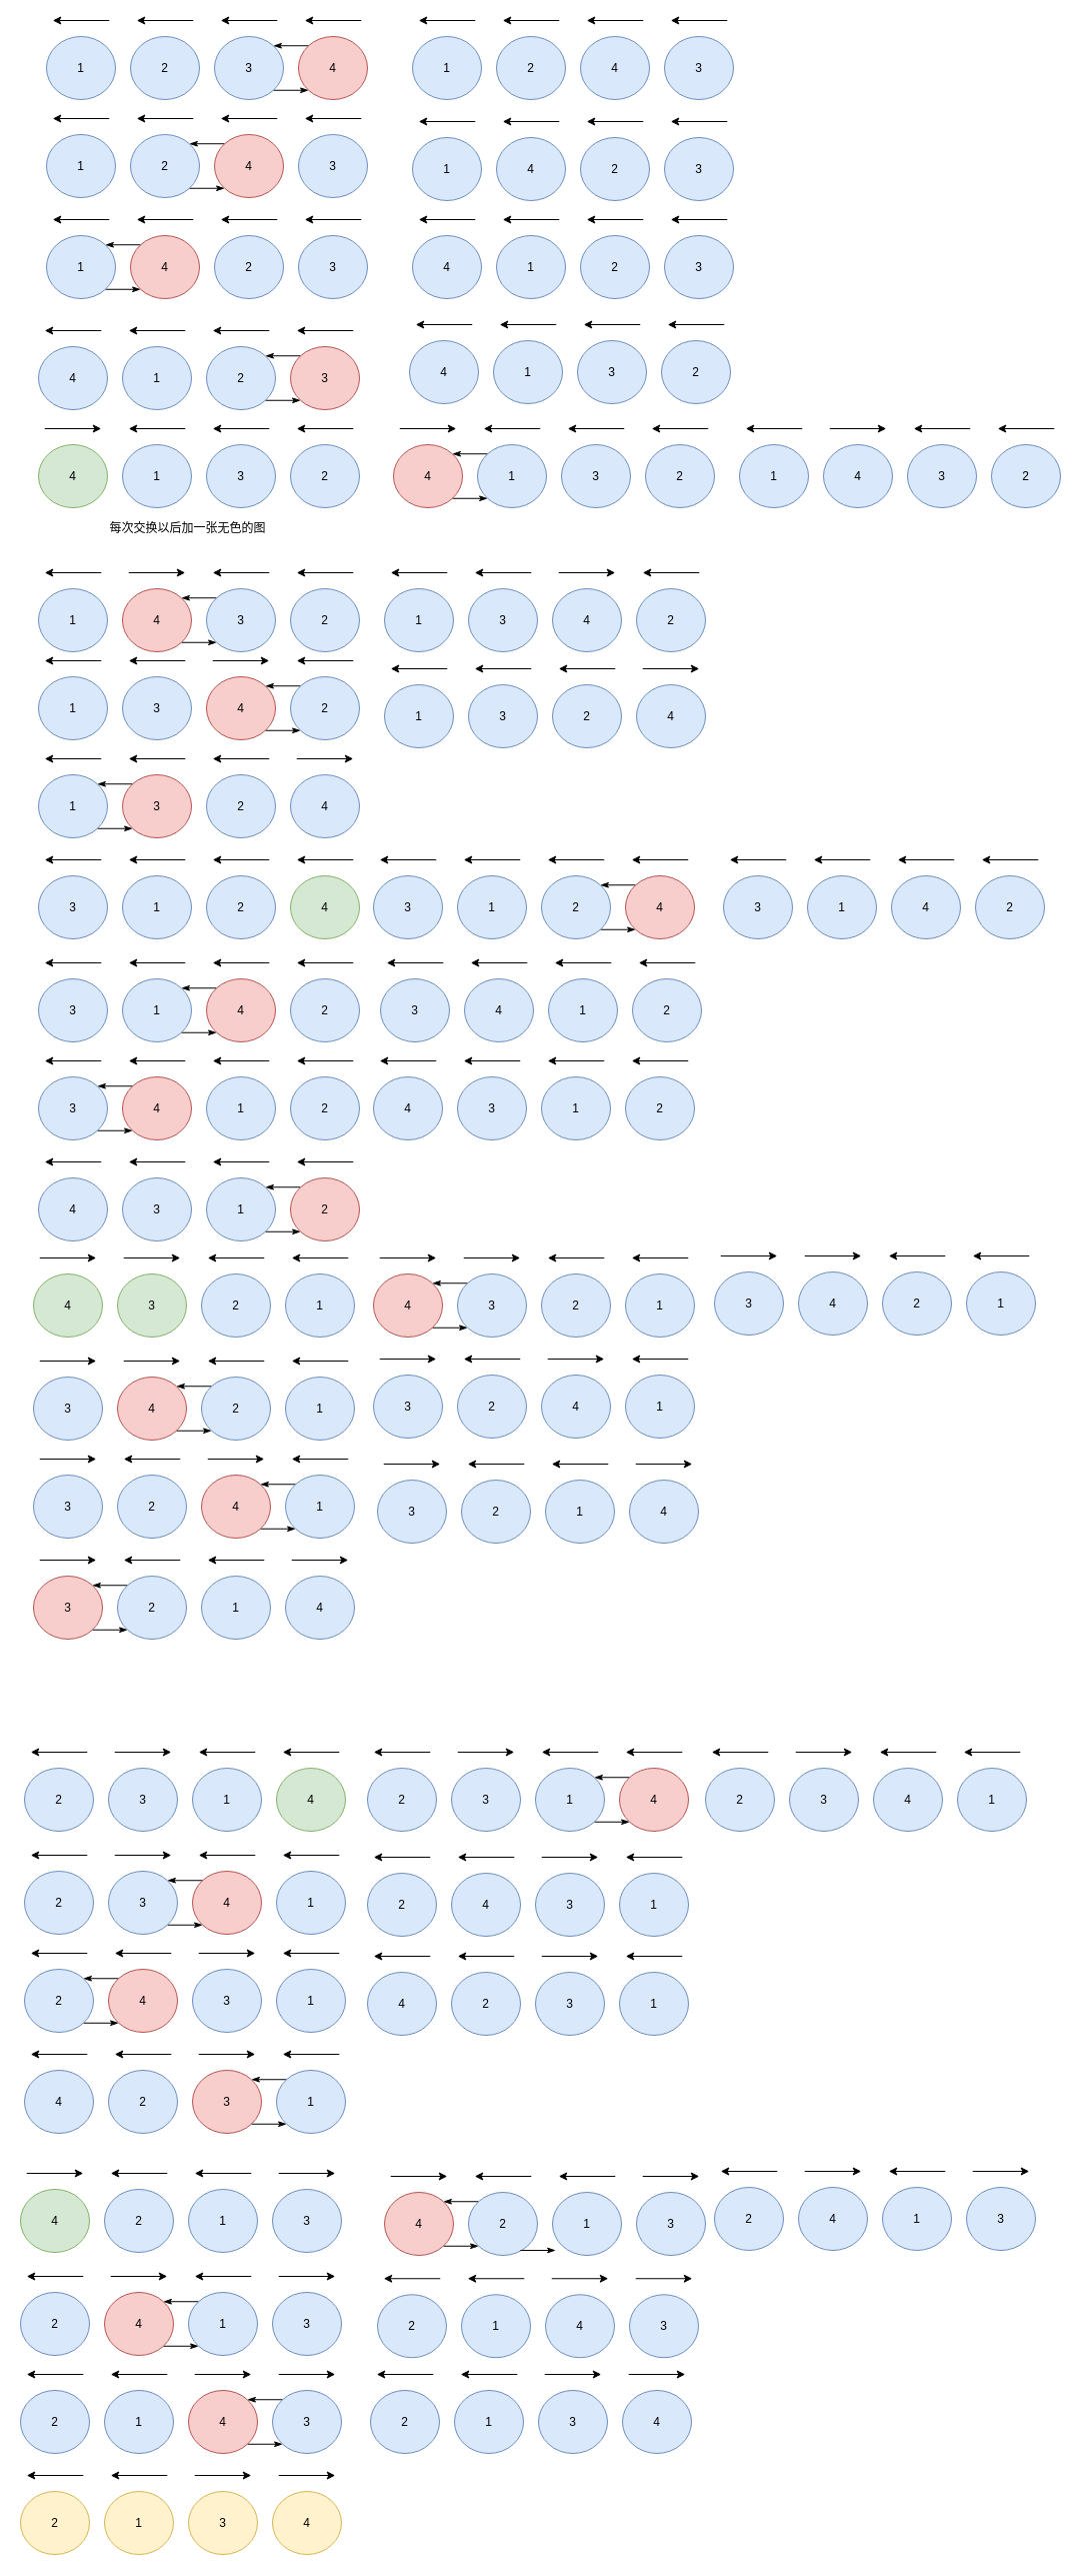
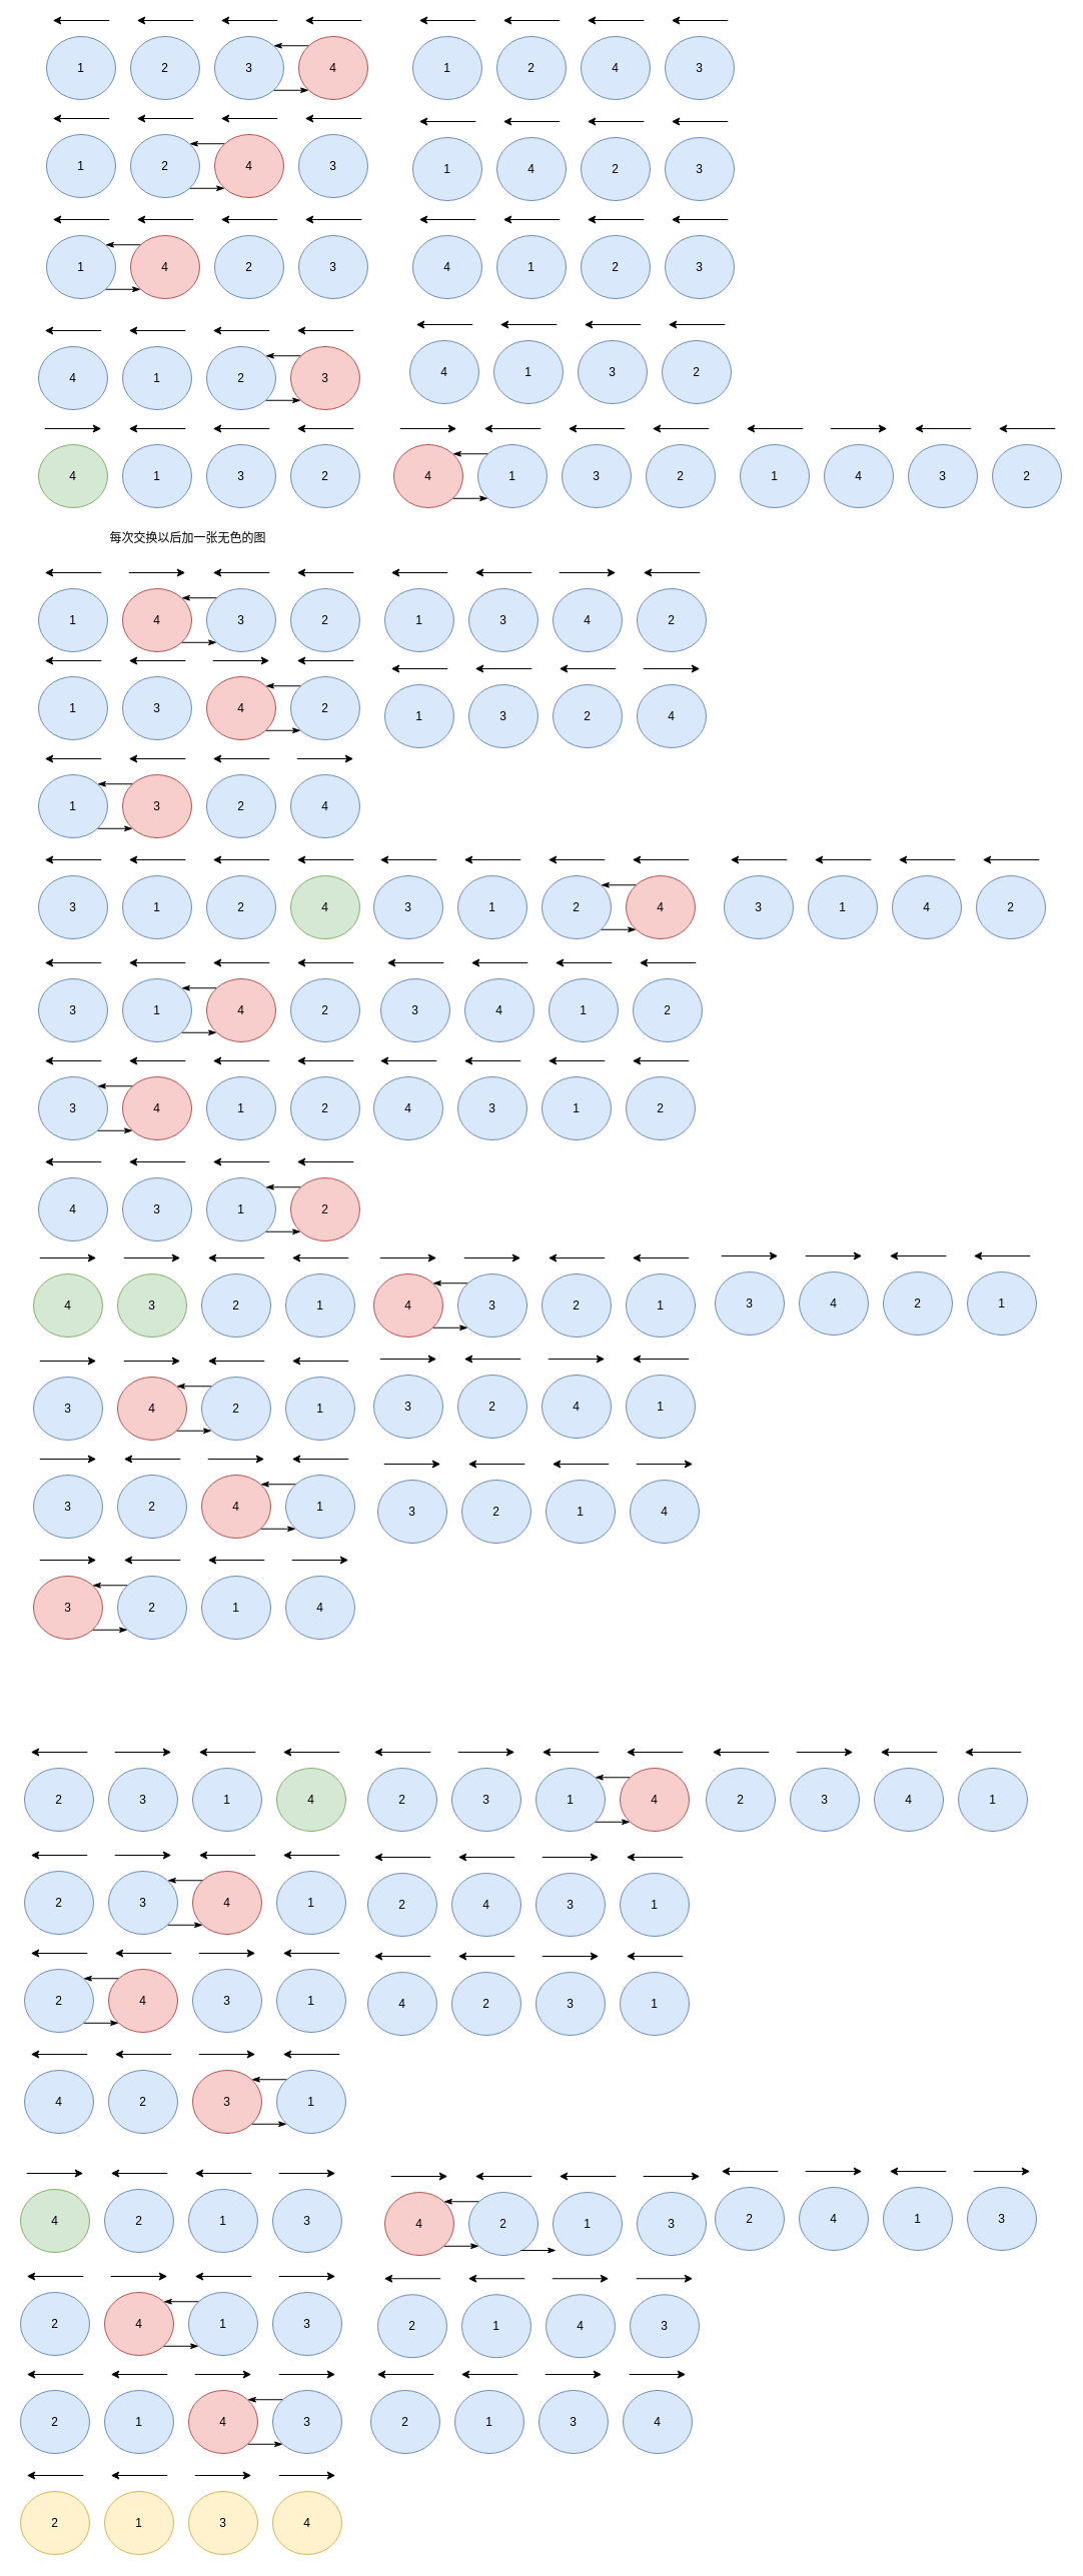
- <mxCell id="231" value="每次交换以后加一张无色的图" style="text;html=1;align=center;verticalAlign=middle;resizable=0;points=[];autosize=1;strokeColor=none;fillColor=none;" parent="1" vertex="1"><mxGeometry x="104" y="519" width="166" height="18" as="geometry" /></mxCell>
+ <mxCell id="231" value="每次交换以后加一张无色的图" style="text;html=1;align=center;verticalAlign=middle;resizable=0;points=[];autosize=1;strokeColor=none;fillColor=none;" parent="1" vertex="1"><mxGeometry x="104" y="529" width="166" height="18" as="geometry" /></mxCell>
